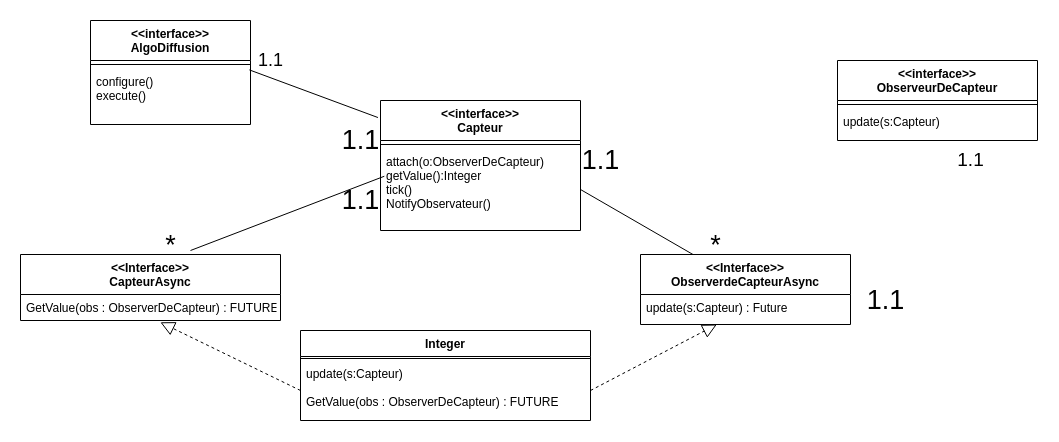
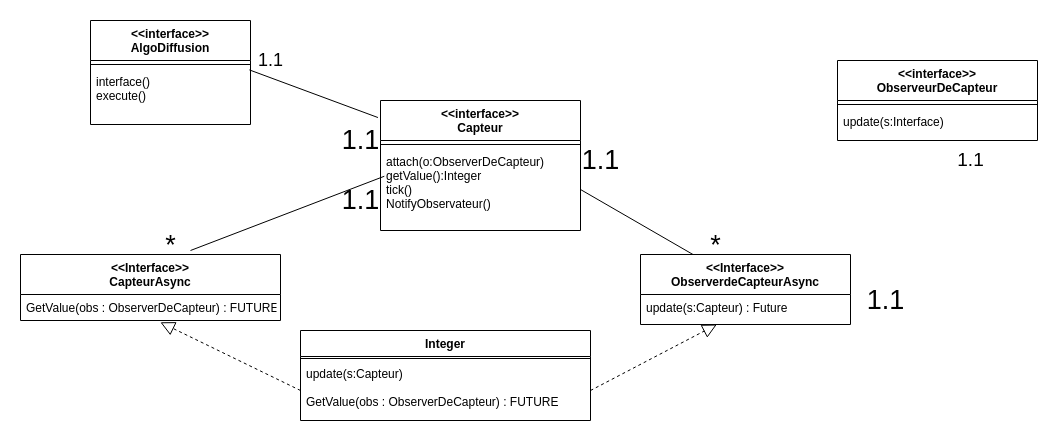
- <mxCell id="4" value="configure()&#10;execute()" style="text;strokeColor=none;fillColor=none;align=left;verticalAlign=top;spacingLeft=4;spacingRight=4;overflow=hidden;rotatable=0;points=[[0,0.5],[1,0.5]];portConstraint=eastwest;" vertex="1" parent="2"><mxGeometry y="48" width="160" height="56" as="geometry" /></mxCell>
+ <mxCell id="4" value="interface()&#10;execute()" style="text;strokeColor=none;fillColor=none;align=left;verticalAlign=top;spacingLeft=4;spacingRight=4;overflow=hidden;rotatable=0;points=[[0,0.5],[1,0.5]];portConstraint=eastwest;" vertex="1" parent="2"><mxGeometry y="48" width="160" height="56" as="geometry" /></mxCell>
- <mxCell id="10" value="update(s:Capteur)" style="text;strokeColor=none;fillColor=none;align=left;verticalAlign=top;spacingLeft=4;spacingRight=4;overflow=hidden;rotatable=0;points=[[0,0.5],[1,0.5]];portConstraint=eastwest;" vertex="1" parent="8"><mxGeometry y="48" width="200" height="32" as="geometry" /></mxCell>
+ <mxCell id="10" value="update(s:Interface)" style="text;strokeColor=none;fillColor=none;align=left;verticalAlign=top;spacingLeft=4;spacingRight=4;overflow=hidden;rotatable=0;points=[[0,0.5],[1,0.5]];portConstraint=eastwest;" vertex="1" parent="8"><mxGeometry y="48" width="200" height="32" as="geometry" /></mxCell>
